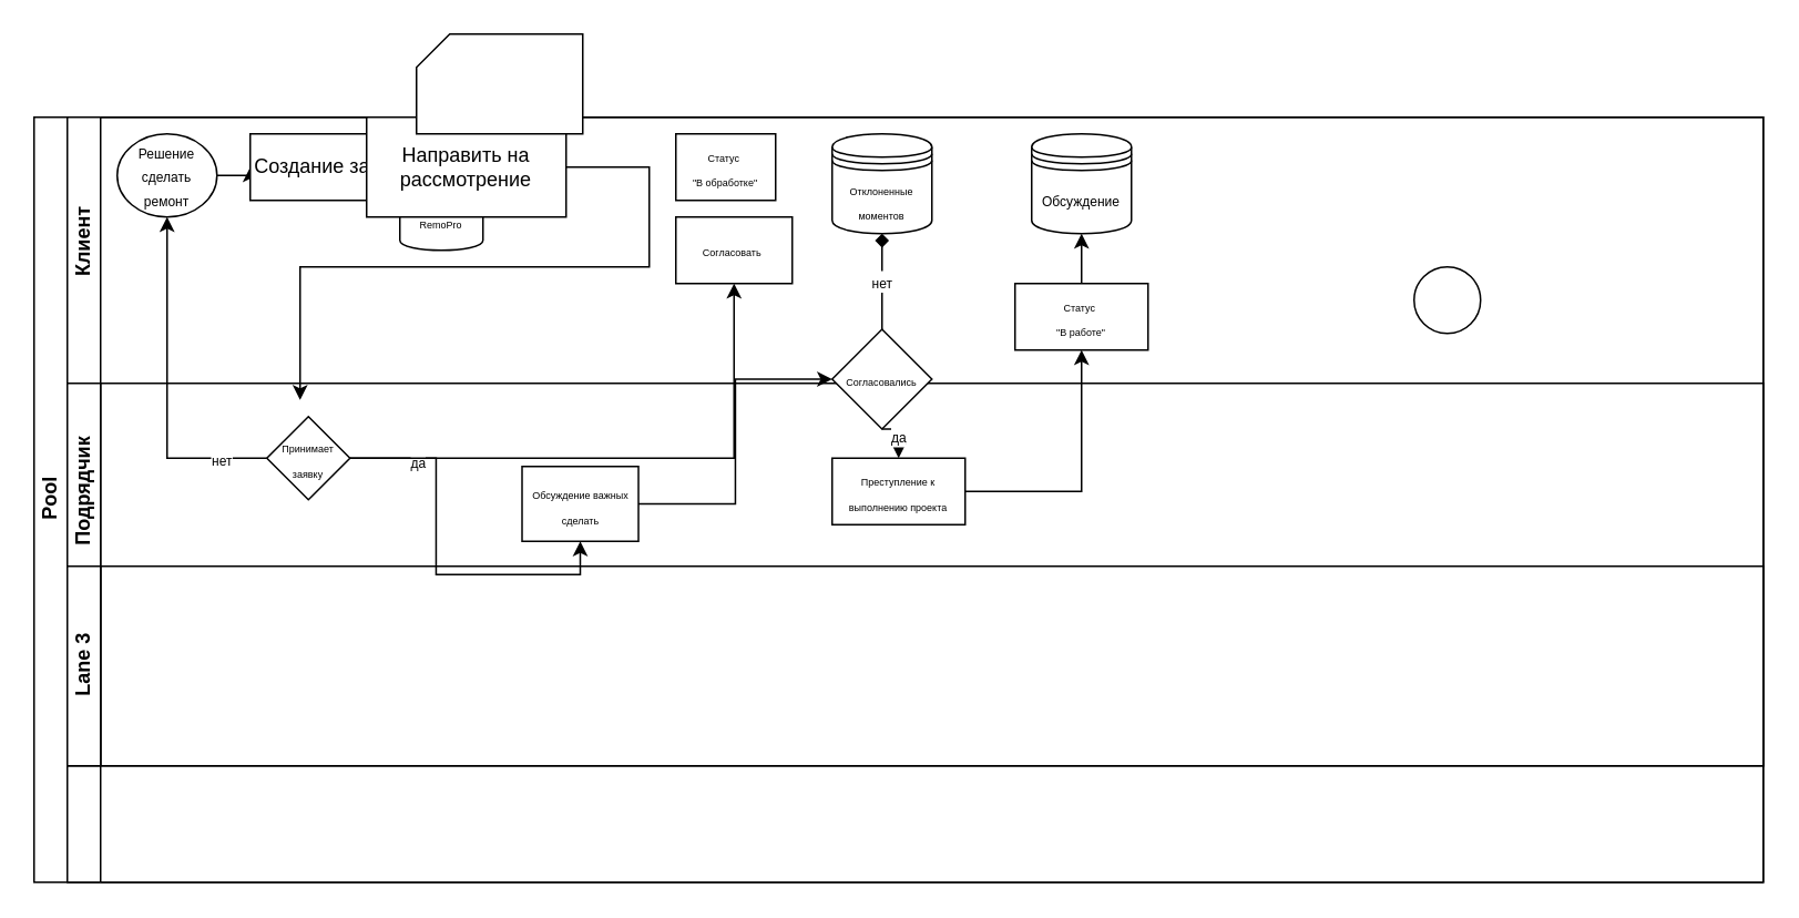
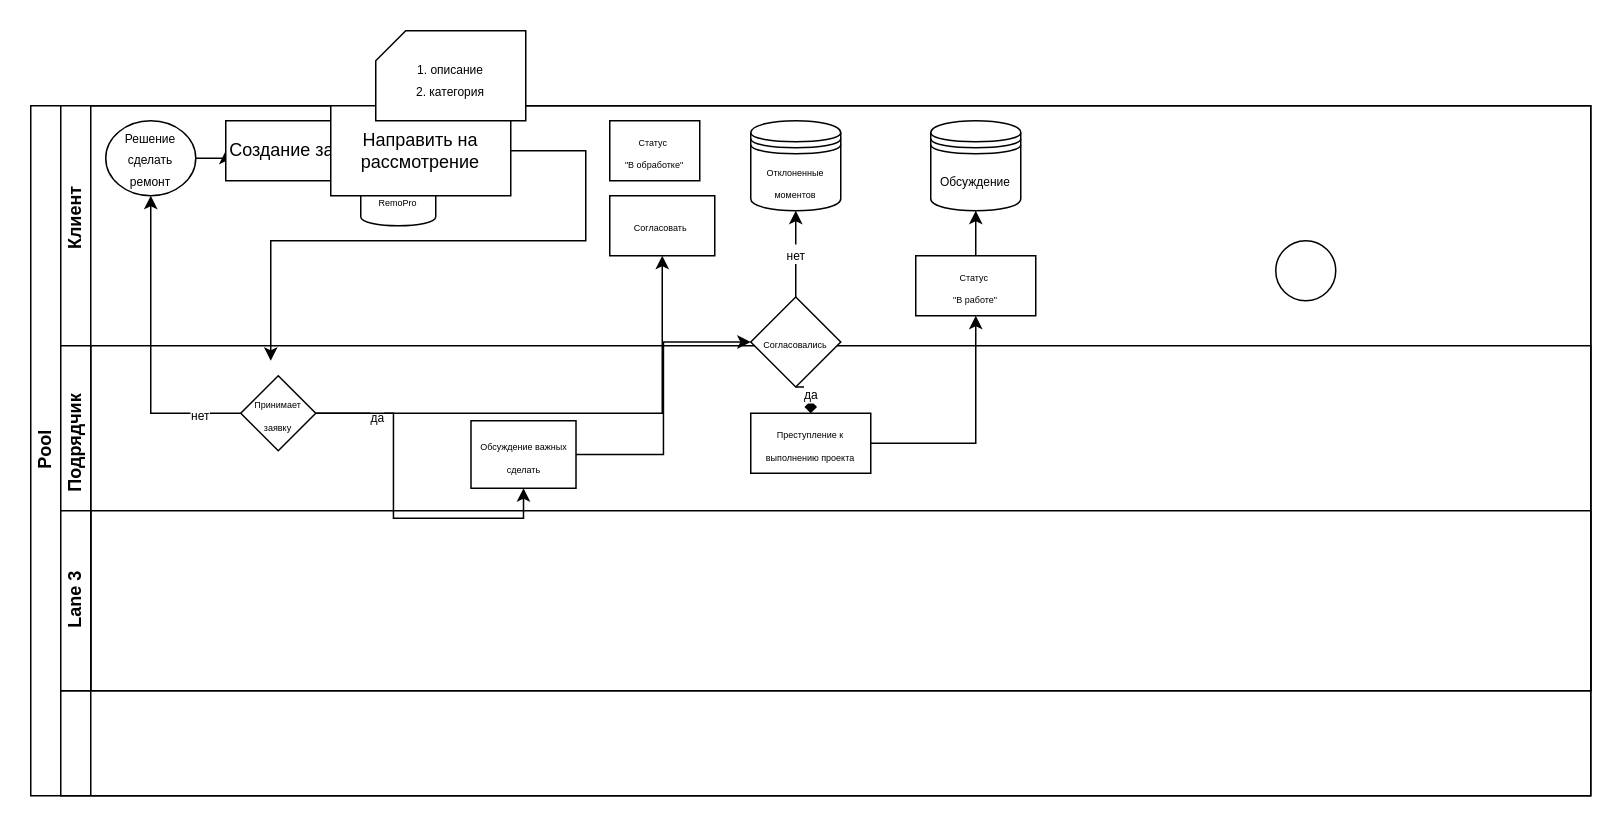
+ <mxCell id="36" value="&lt;br&gt;&lt;font style=&quot;font-size: 8px;&quot;&gt;1. описание&lt;/font&gt;&lt;div&gt;&lt;font style=&quot;font-size: 8px;&quot;&gt;2. категория&lt;/font&gt;&lt;/div&gt;" style="text;html=1;align=center;verticalAlign=middle;whiteSpace=wrap;rounded=0;" vertex="1" parent="1"><mxGeometry x="270" y="30" width="60" height="30" as="geometry" /></mxCell>
- <mxCell id="23" value="&lt;font style=&quot;font-size: 8px;&quot;&gt;нет&lt;/font&gt;" style="edgeStyle=orthogonalEdgeStyle;rounded=0;orthogonalLoop=1;jettySize=auto;html=1;entryX=0.5;entryY=1;entryDx=0;entryDy=0;endArrow=diamond;" edge="1" parent="3" source="15" target="24"><mxGeometry relative="1" as="geometry" /></mxCell>
+ <mxCell id="23" value="&lt;font style=&quot;font-size: 8px;&quot;&gt;нет&lt;/font&gt;" style="edgeStyle=orthogonalEdgeStyle;rounded=0;orthogonalLoop=1;jettySize=auto;html=1;entryX=0.5;entryY=1;entryDx=0;entryDy=0;" edge="1" parent="3" source="15" target="24"><mxGeometry relative="1" as="geometry" /></mxCell>
- <mxCell id="16" value="&lt;font style=&quot;font-size: 8px;&quot;&gt;да&lt;/font&gt;" style="edgeStyle=orthogonalEdgeStyle;rounded=0;orthogonalLoop=1;jettySize=auto;html=1;exitX=0.5;exitY=1;exitDx=0;exitDy=0;entryX=0.5;entryY=0;entryDx=0;entryDy=0;" edge="1" parent="9" source="15" target="14"><mxGeometry relative="1" as="geometry" /></mxCell>
+ <mxCell id="16" value="&lt;font style=&quot;font-size: 8px;&quot;&gt;да&lt;/font&gt;" style="edgeStyle=orthogonalEdgeStyle;rounded=0;orthogonalLoop=1;jettySize=auto;html=1;exitX=0.5;exitY=1;exitDx=0;exitDy=0;entryX=0.5;entryY=0;entryDx=0;entryDy=0;endArrow=diamond;" edge="1" parent="9" source="15" target="14"><mxGeometry relative="1" as="geometry" /></mxCell>
